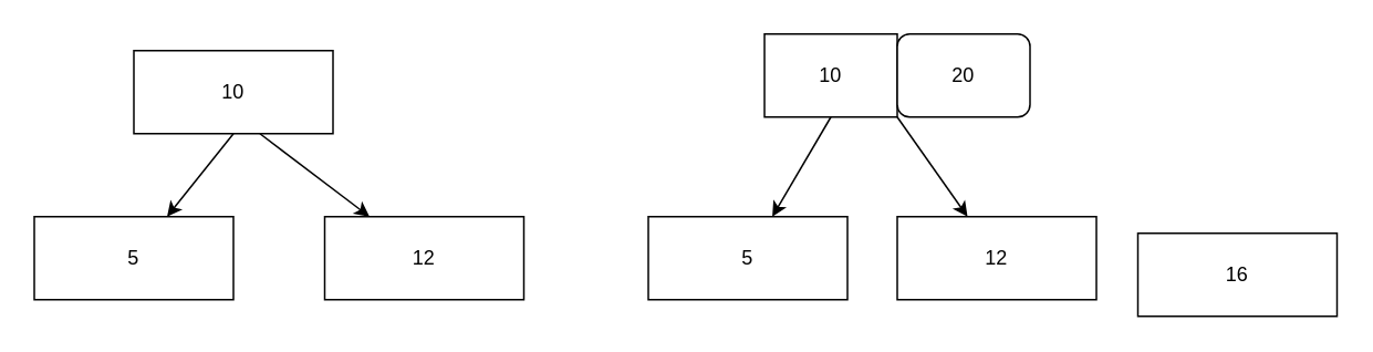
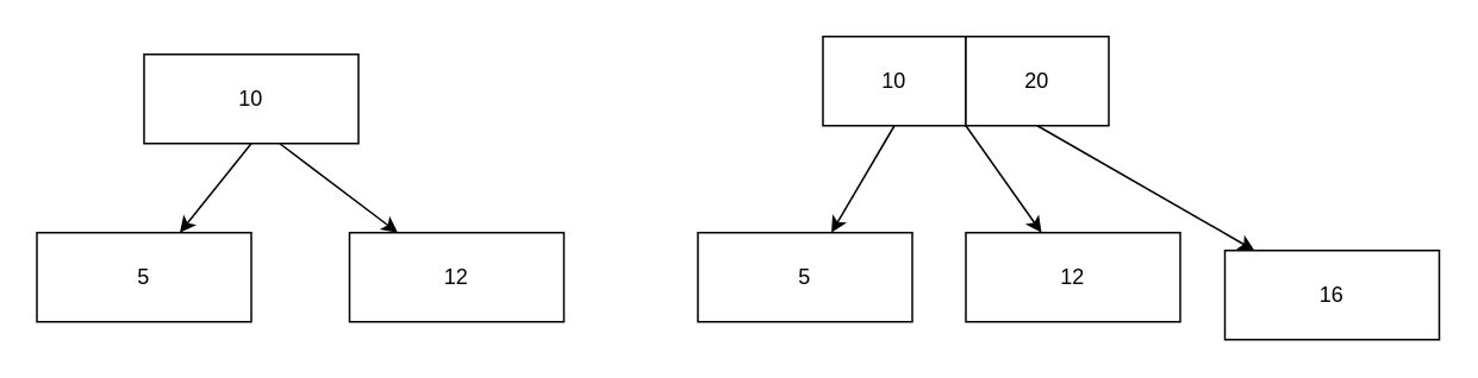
- <mxCell id="12" value="20" style="whiteSpace=wrap;html=1;rounded=1;" vertex="1" parent="1"><mxGeometry x="540" y="20" width="80" height="50" as="geometry" /></mxCell>
+ <mxCell id="12" value="20" style="rounded=0;whiteSpace=wrap;html=1;" vertex="1" parent="1"><mxGeometry x="540" y="20" width="80" height="50" as="geometry" /></mxCell>
+ <mxCell id="14" value="" style="endArrow=classic;html=1;rounded=0;exitX=0.5;exitY=1;exitDx=0;exitDy=0;" edge="1" parent="1" source="12" target="13"><mxGeometry width="50" height="50" relative="1" as="geometry"><mxPoint x="410" y="230" as="sourcePoint" /><mxPoint x="460" y="180" as="targetPoint" /></mxGeometry></mxCell>
